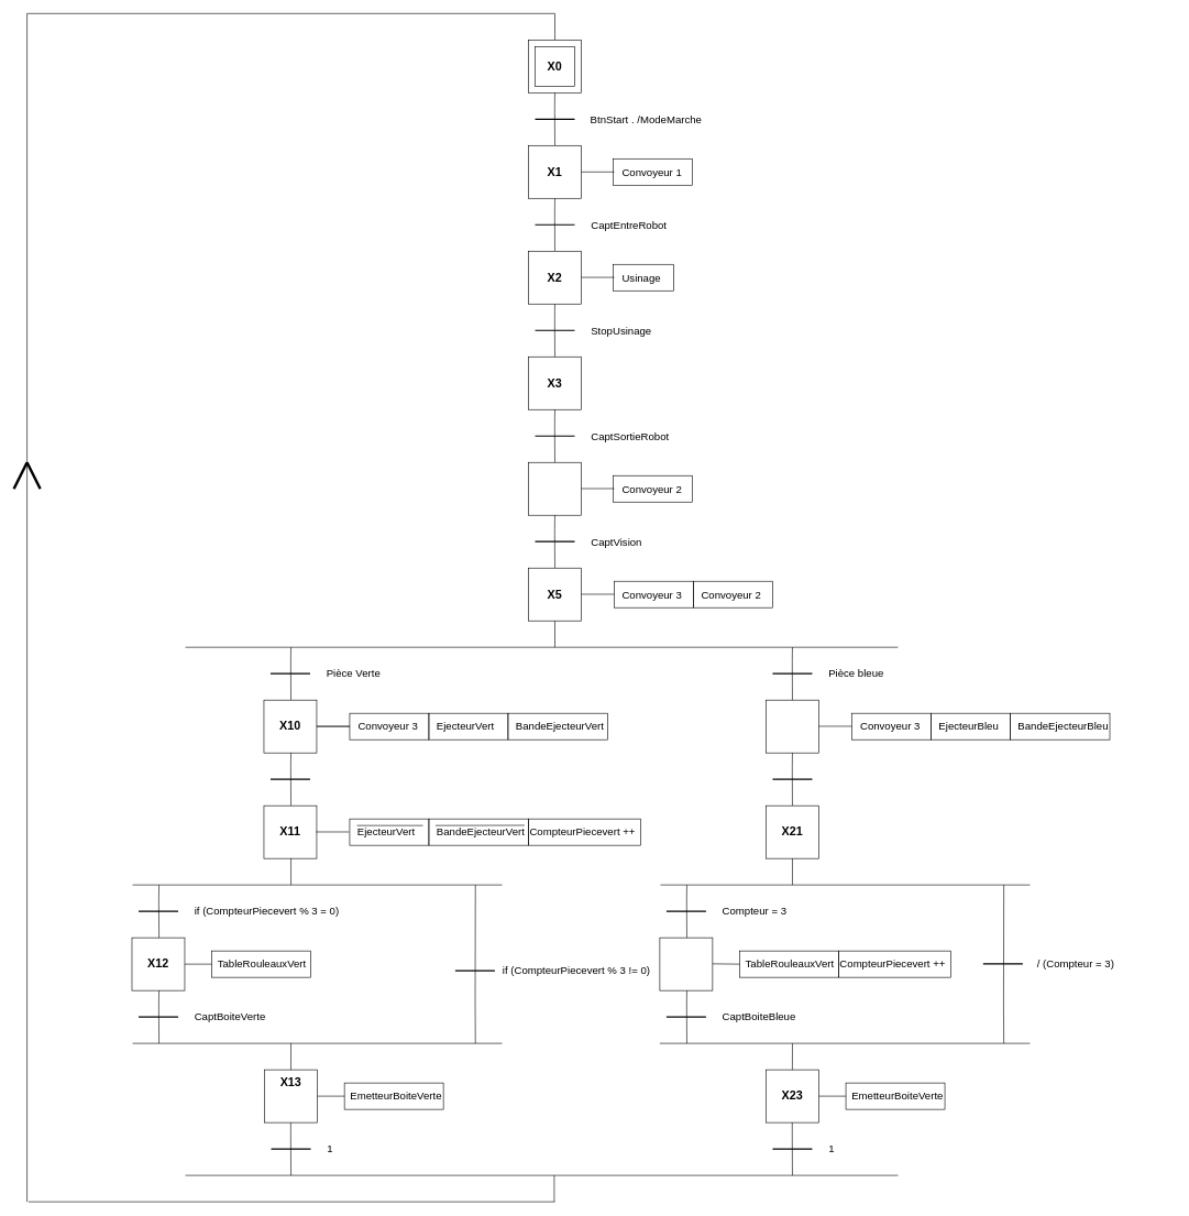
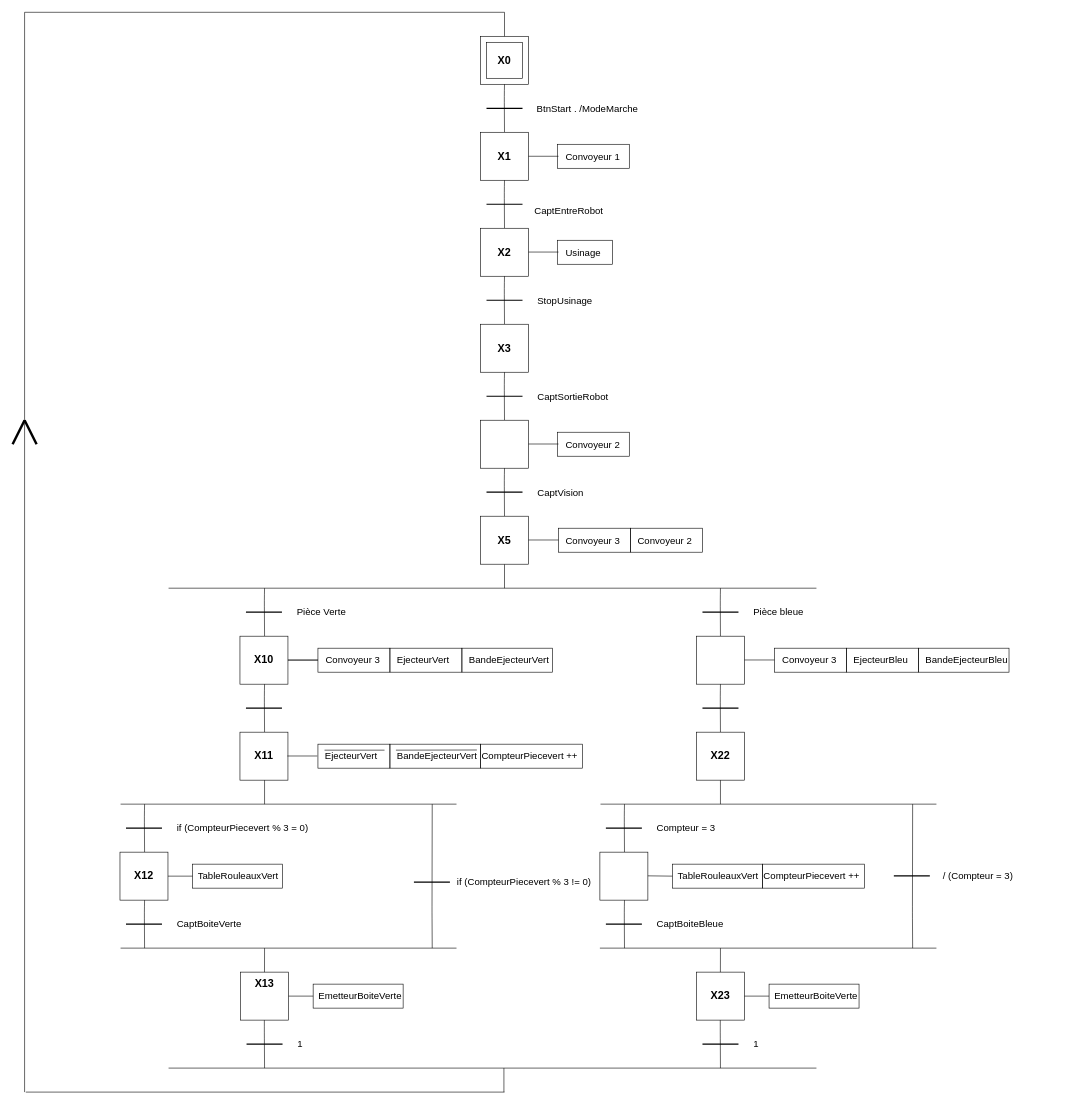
- <mxCell id="25" value="&lt;font style=&quot;font-size: 16px&quot;&gt;CaptEntreRobot&lt;br&gt;&lt;/font&gt;" style="text;html=1;strokeColor=none;fillColor=none;align=left;verticalAlign=middle;whiteSpace=wrap;rounded=0;" parent="1" vertex="1"><mxGeometry x="893" y="330" width="236" height="20" as="geometry" /></mxCell>
+ <mxCell id="25" value="&lt;font style=&quot;font-size: 16px&quot;&gt;CaptEntreRobot&lt;br&gt;&lt;/font&gt;" style="text;html=1;strokeColor=none;fillColor=none;align=left;verticalAlign=middle;whiteSpace=wrap;rounded=0;" parent="1" vertex="1"><mxGeometry x="888" y="340" width="236" height="20" as="geometry" /></mxCell>
- <mxCell id="53" value="&lt;font size=&quot;1&quot;&gt;&lt;b style=&quot;font-size: 18px&quot;&gt;X21&lt;/b&gt;&lt;/font&gt;" style="text;html=1;strokeColor=none;fillColor=none;align=center;verticalAlign=middle;whiteSpace=wrap;rounded=0;" parent="1" vertex="1"><mxGeometry x="1180" y="1250" width="40" height="20" as="geometry" /></mxCell>
+ <mxCell id="53" value="&lt;font size=&quot;1&quot;&gt;&lt;b style=&quot;font-size: 18px&quot;&gt;X22&lt;/b&gt;&lt;/font&gt;" style="text;html=1;strokeColor=none;fillColor=none;align=center;verticalAlign=middle;whiteSpace=wrap;rounded=0;" parent="1" vertex="1"><mxGeometry x="1180" y="1250" width="40" height="20" as="geometry" /></mxCell>
